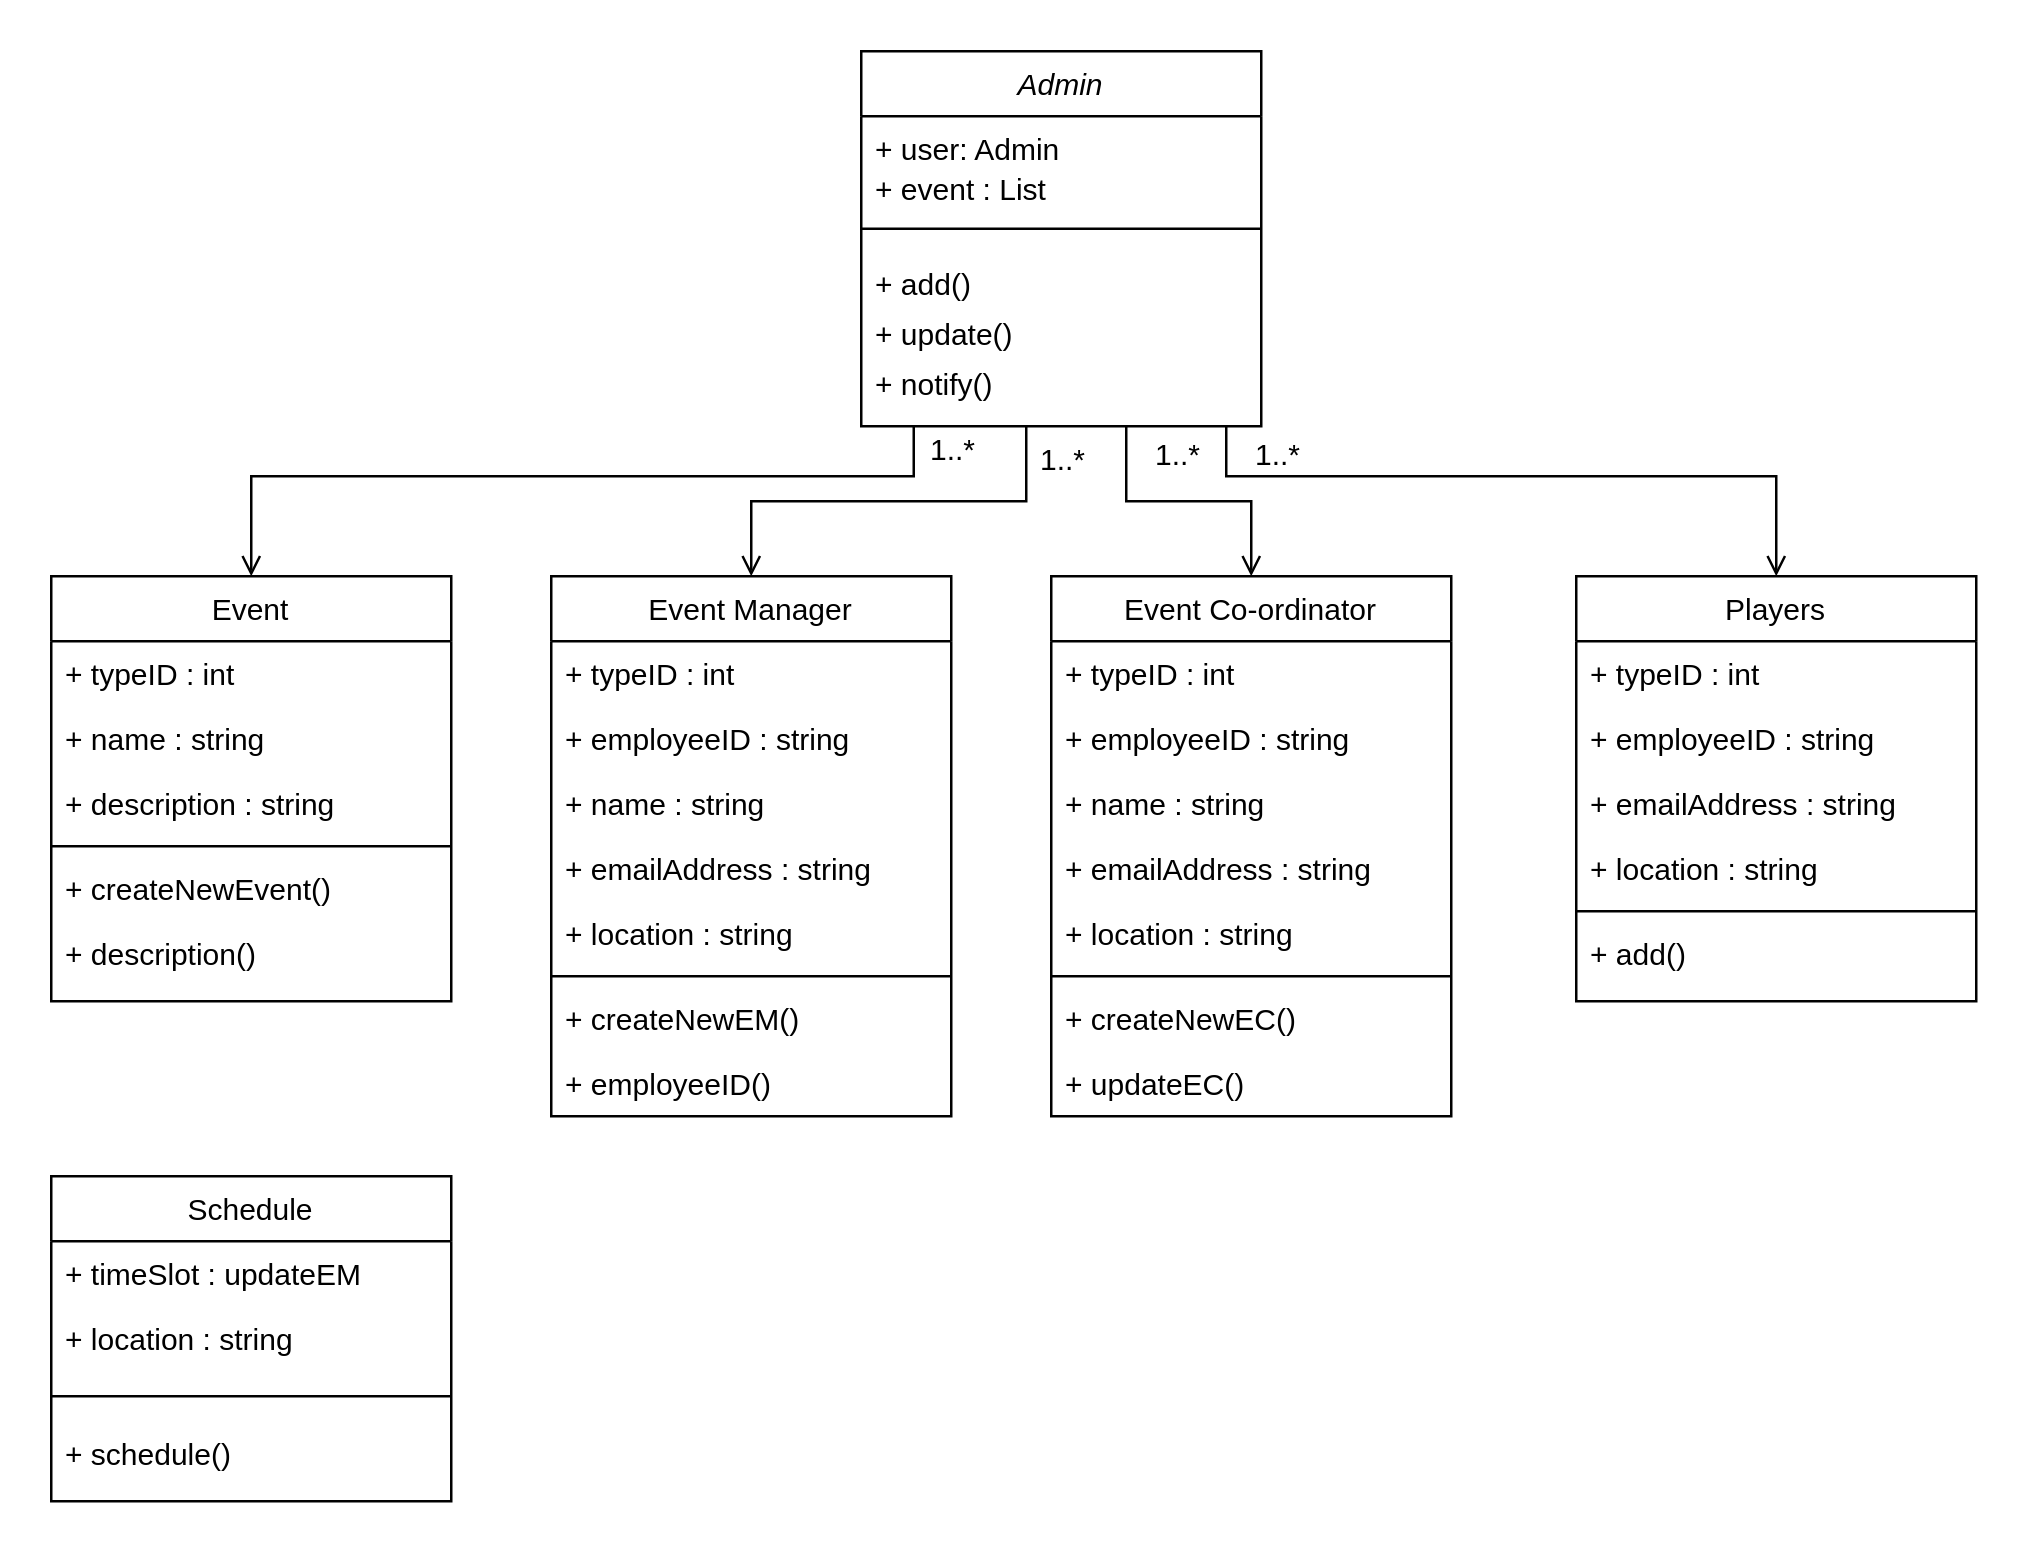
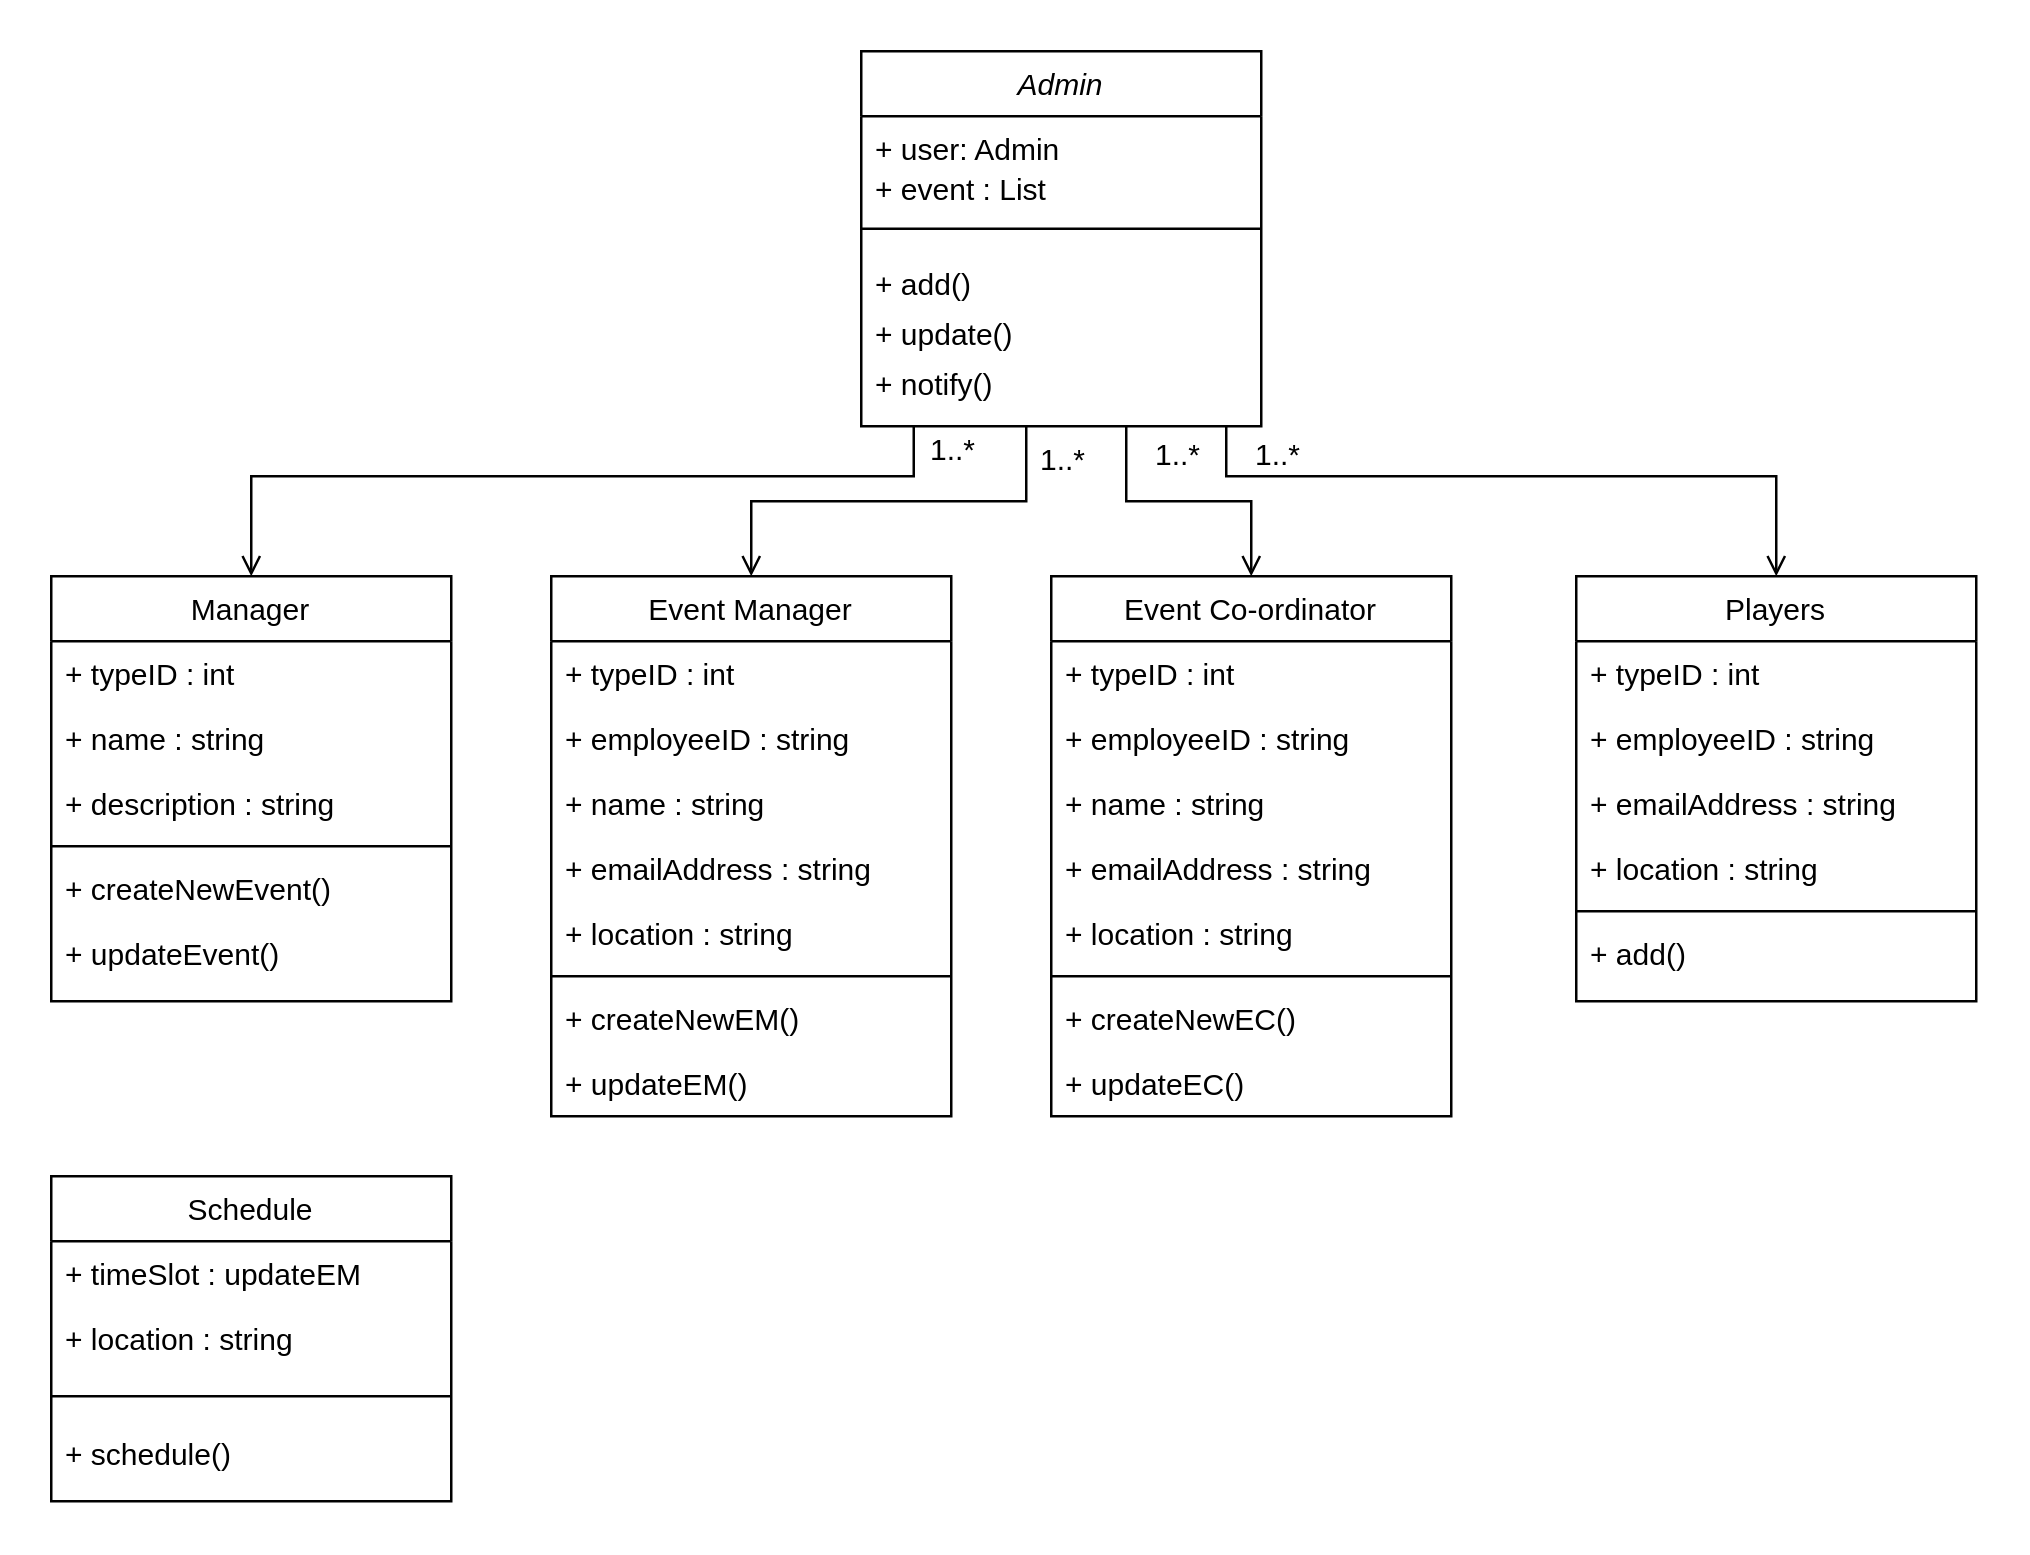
- <mxCell id="20" value="Event" style="swimlane;fontStyle=0;align=center;verticalAlign=top;childLayout=stackLayout;horizontal=1;startSize=26;horizontalStack=0;resizeParent=1;resizeLast=0;collapsible=1;marginBottom=0;rounded=0;shadow=0;strokeWidth=1;" vertex="1" parent="1"><mxGeometry x="20" y="230" width="160" height="170" as="geometry"><mxRectangle x="550" y="140" width="160" height="26" as="alternateBounds" /></mxGeometry></mxCell>
+ <mxCell id="20" value="Manager" style="swimlane;fontStyle=0;align=center;verticalAlign=top;childLayout=stackLayout;horizontal=1;startSize=26;horizontalStack=0;resizeParent=1;resizeLast=0;collapsible=1;marginBottom=0;rounded=0;shadow=0;strokeWidth=1;" vertex="1" parent="1"><mxGeometry x="20" y="230" width="160" height="170" as="geometry"><mxRectangle x="550" y="140" width="160" height="26" as="alternateBounds" /></mxGeometry></mxCell>
- <mxCell id="26" value="+ description()" style="text;align=left;verticalAlign=top;spacingLeft=4;spacingRight=4;overflow=hidden;rotatable=0;points=[[0,0.5],[1,0.5]];portConstraint=eastwest;" vertex="1" parent="20"><mxGeometry y="138" width="160" height="26" as="geometry" /></mxCell>
+ <mxCell id="26" value="+ updateEvent()" style="text;align=left;verticalAlign=top;spacingLeft=4;spacingRight=4;overflow=hidden;rotatable=0;points=[[0,0.5],[1,0.5]];portConstraint=eastwest;" vertex="1" parent="20"><mxGeometry y="138" width="160" height="26" as="geometry" /></mxCell>
- <mxCell id="17" value="+ employeeID()" style="text;align=left;verticalAlign=top;spacingLeft=4;spacingRight=4;overflow=hidden;rotatable=0;points=[[0,0.5],[1,0.5]];portConstraint=eastwest;" parent="9" vertex="1"><mxGeometry y="190" width="160" height="26" as="geometry" /></mxCell>
+ <mxCell id="17" value="+ updateEM()" style="text;align=left;verticalAlign=top;spacingLeft=4;spacingRight=4;overflow=hidden;rotatable=0;points=[[0,0.5],[1,0.5]];portConstraint=eastwest;" parent="9" vertex="1"><mxGeometry y="190" width="160" height="26" as="geometry" /></mxCell>
